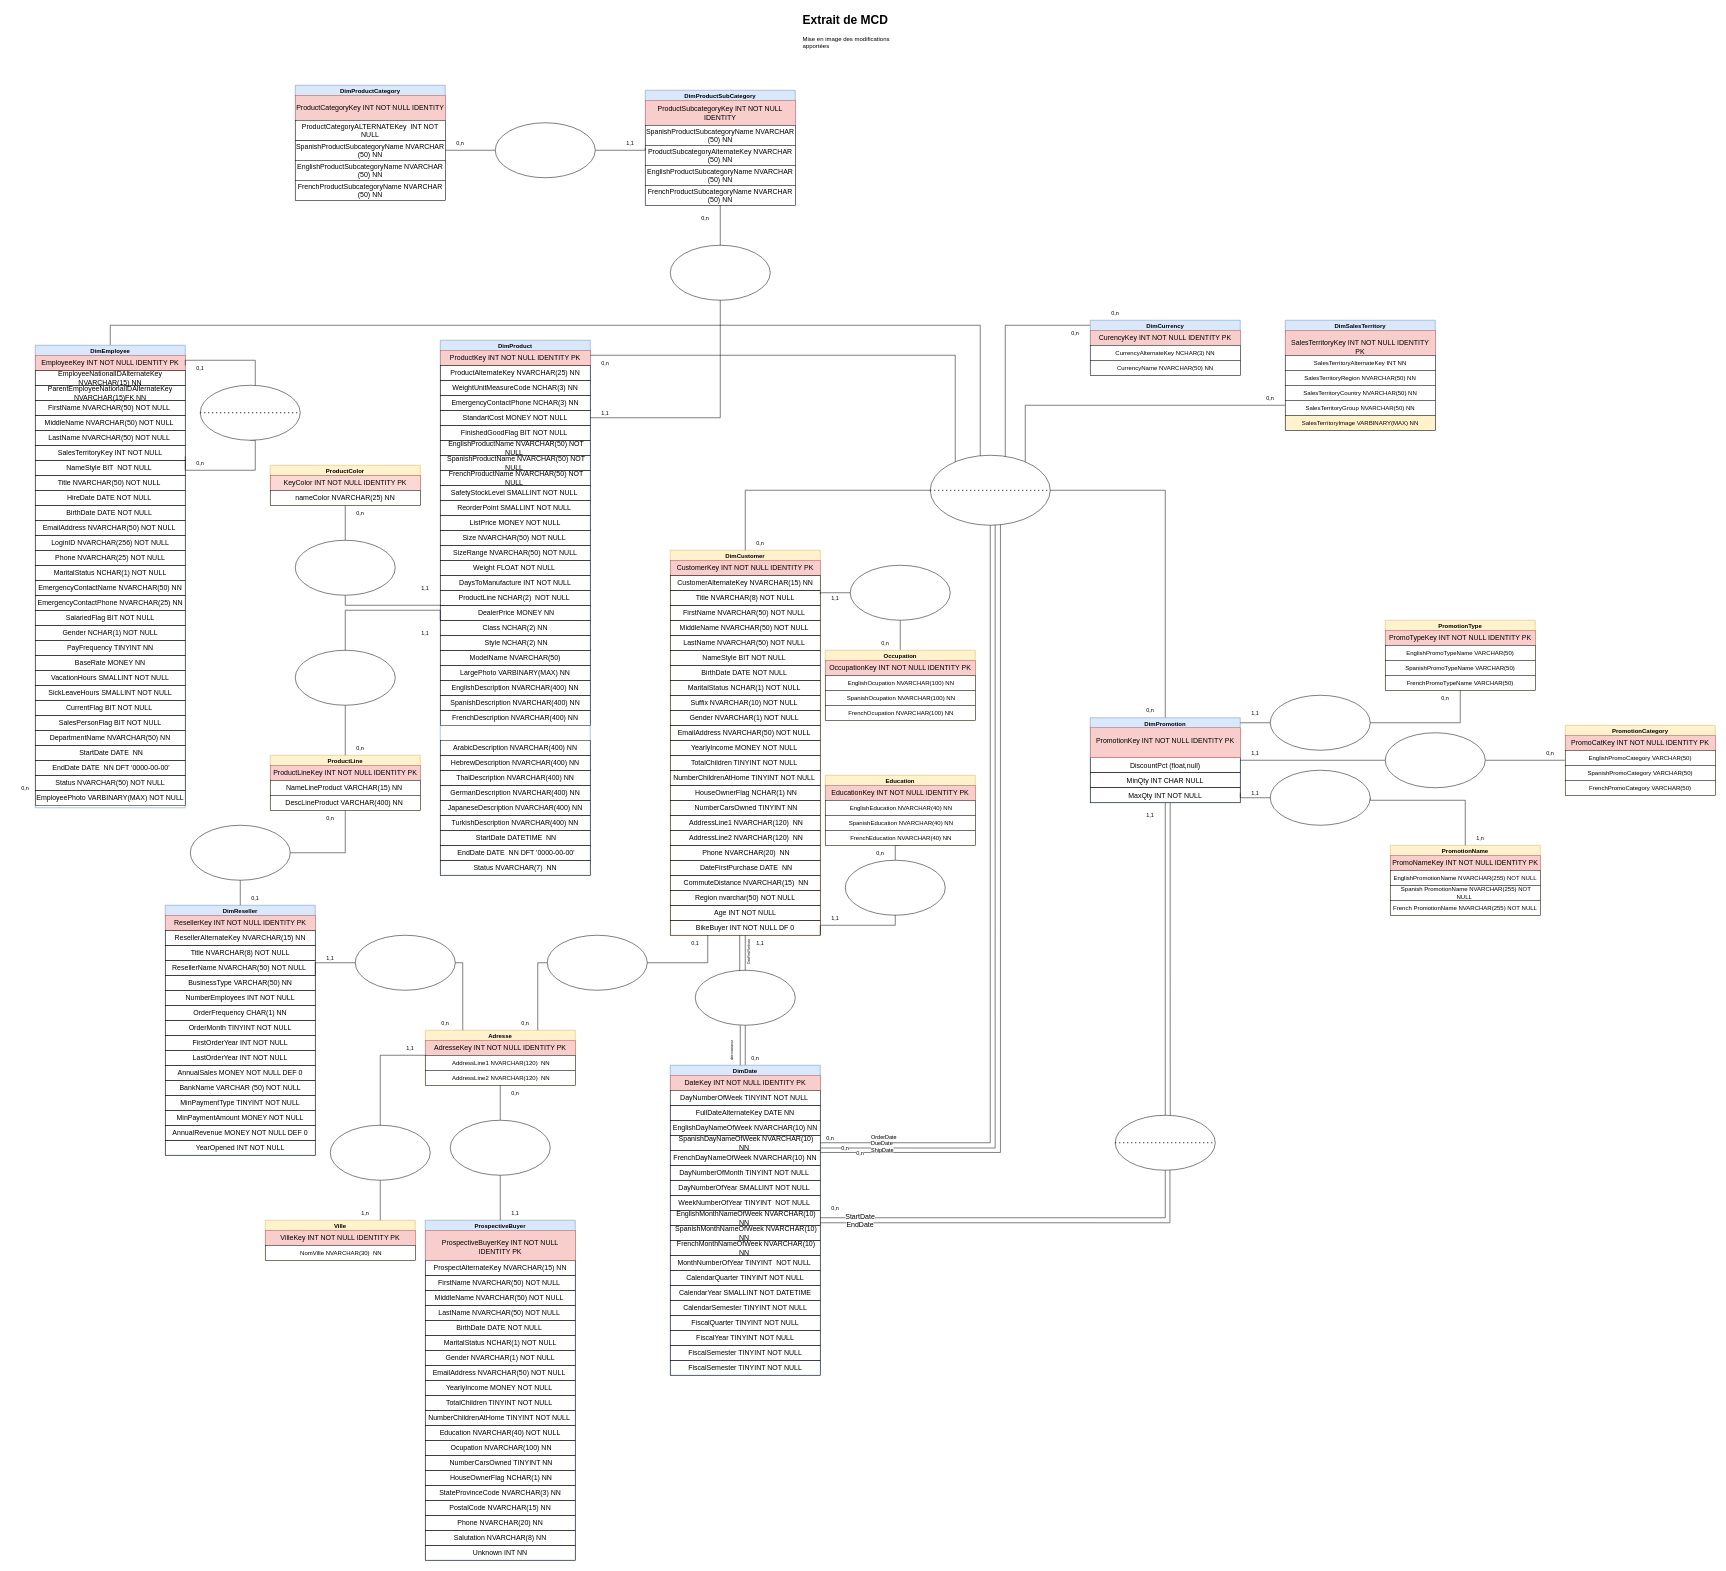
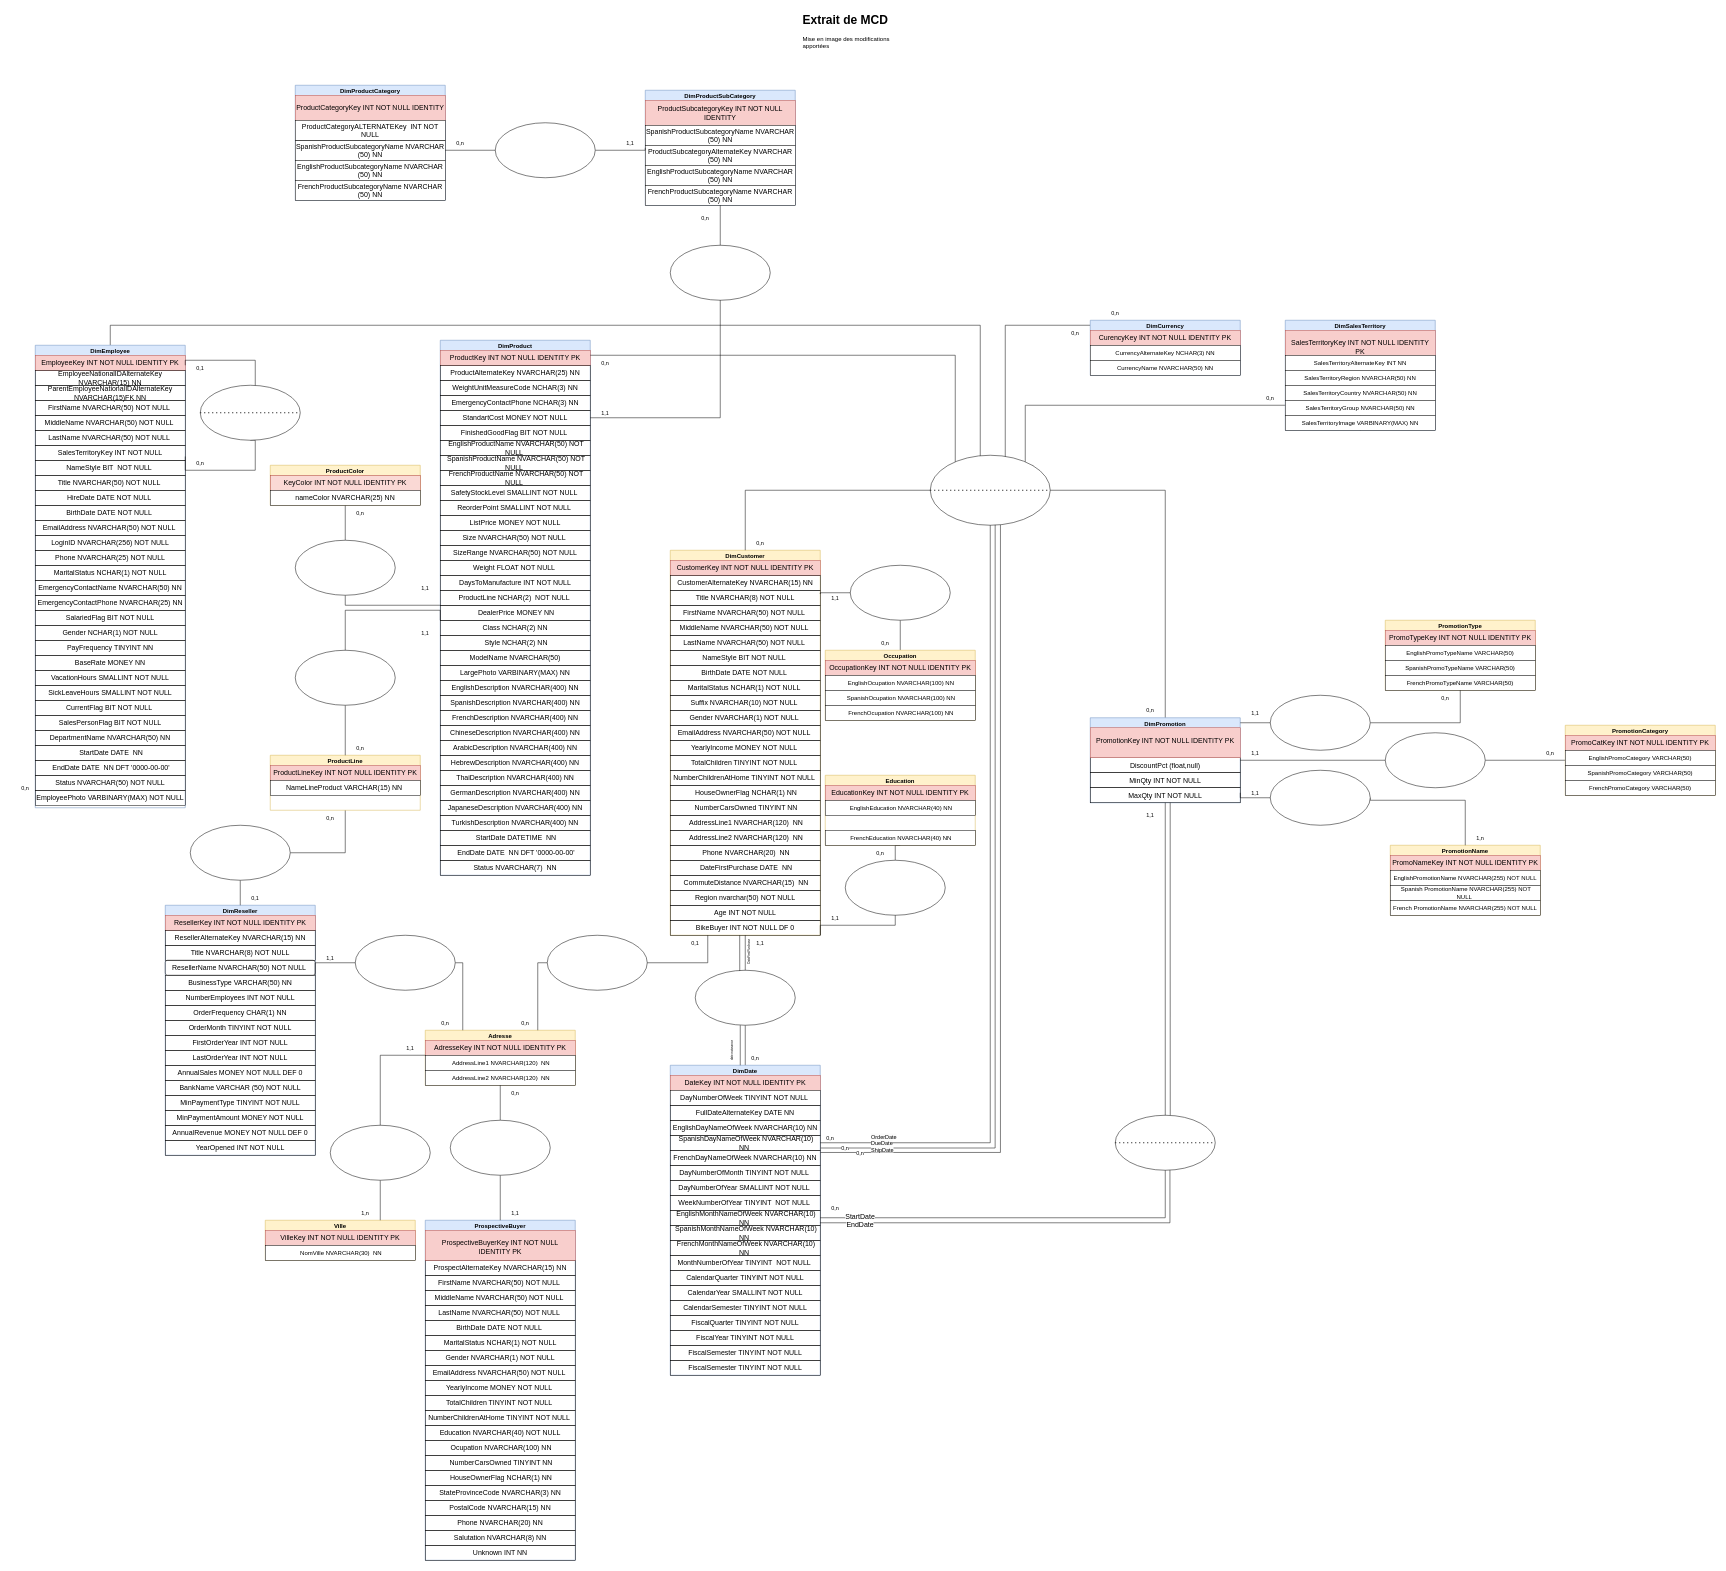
- <mxCell id="253" value="SalesTerritoryImage VARBINARY(MAX) NN" style="rounded=0;whiteSpace=wrap;html=1;fillColor=#fff2cc;" parent="246" vertex="1"><mxGeometry y="190" width="300" height="30" as="geometry" /></mxCell>
+ <mxCell id="253" value="SalesTerritoryImage VARBINARY(MAX) NN" style="rounded=0;whiteSpace=wrap;html=1;" parent="246" vertex="1"><mxGeometry y="190" width="300" height="30" as="geometry" /></mxCell>
+ <mxCell id="60" value="&amp;nbsp;ChineseDescription&amp;nbsp;NVARCHAR(400) NN&amp;nbsp;" style="rounded=0;whiteSpace=wrap;html=1;labelBackgroundColor=none;fontSize=14;fillColor=none;" parent="38" vertex="1"><mxGeometry y="770" width="300" height="30" as="geometry" /></mxCell>
- <mxCell id="208" value="MinQty INT CHAR NULL" style="rounded=0;whiteSpace=wrap;html=1;labelBackgroundColor=none;fontSize=14;fillColor=none;" parent="204" vertex="1"><mxGeometry y="110" width="300" height="30" as="geometry" /></mxCell>
+ <mxCell id="208" value="MinQty INT NOT NULL" style="rounded=0;whiteSpace=wrap;html=1;labelBackgroundColor=none;fontSize=14;fillColor=none;" parent="204" vertex="1"><mxGeometry y="110" width="300" height="30" as="geometry" /></mxCell>
- <mxCell id="104" value="&lt;font style=&quot;font-size: 14px;&quot;&gt;DescLineProduct VARCHAR(400) NN&amp;nbsp;&lt;/font&gt;" style="rounded=0;whiteSpace=wrap;html=1;" parent="100" vertex="1"><mxGeometry y="80" width="300" height="30" as="geometry" /></mxCell>
- <mxCell id="268" value="&amp;nbsp;SpanishEducation&amp;nbsp;NVARCHAR(40) NN" style="rounded=0;whiteSpace=wrap;html=1;" parent="264" vertex="1"><mxGeometry y="80" width="300" height="30" as="geometry" /></mxCell>
- <mxCell id="86" value="ResellerName NVARCHAR(50) NOT NULL&amp;nbsp;" style="rounded=0;whiteSpace=wrap;html=1;labelBackgroundColor=none;fontSize=14;fillColor=none;" parent="81" vertex="1"><mxGeometry y="110" width="300" height="30" as="geometry" /></mxCell>
+ <mxCell id="86" value="ResellerName NVARCHAR(50) NOT NULL&amp;nbsp;" style="whiteSpace=wrap;html=1;labelBackgroundColor=none;fontSize=14;fillColor=none;rounded=1;" parent="81" vertex="1"><mxGeometry y="110" width="300" height="30" as="geometry" /></mxCell>
- <mxCell id="154" value="CalendarYear SMALLINT NOT DATETIME" style="rounded=0;whiteSpace=wrap;html=1;labelBackgroundColor=none;fontSize=14;fillColor=none;" parent="138" vertex="1"><mxGeometry y="440" width="300" height="30" as="geometry" /></mxCell>
+ <mxCell id="154" value="CalendarYear SMALLINT NOT NULL" style="rounded=0;whiteSpace=wrap;html=1;labelBackgroundColor=none;fontSize=14;fillColor=none;" parent="138" vertex="1"><mxGeometry y="440" width="300" height="30" as="geometry" /></mxCell>
